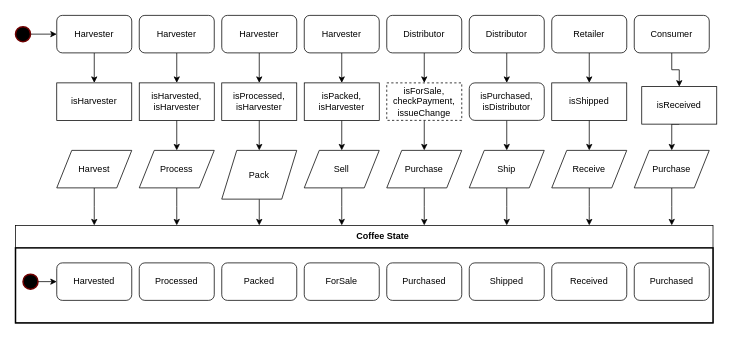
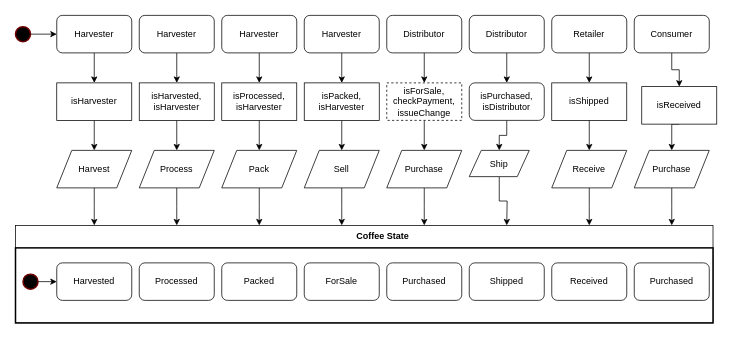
+ <mxCell id="28" style="edgeStyle=orthogonalEdgeStyle;rounded=0;orthogonalLoop=1;jettySize=auto;html=1;exitX=0.5;exitY=1;exitDx=0;exitDy=0;entryX=0.5;entryY=0;entryDx=0;entryDy=0;" edge="1" parent="1" source="29" target="45"><mxGeometry relative="1" as="geometry" /></mxCell>
- <mxCell id="55" value="Ship" style="shape=parallelogram;perimeter=parallelogramPerimeter;whiteSpace=wrap;html=1;" vertex="1" parent="1"><mxGeometry x="625" y="200" width="100" height="50" as="geometry" /></mxCell>
+ <mxCell id="55" value="Ship" style="shape=parallelogram;perimeter=parallelogramPerimeter;whiteSpace=wrap;html=1;" vertex="1" parent="1"><mxGeometry x="625" y="200" width="80" height="35" as="geometry" /></mxCell>
- <mxCell id="49" value="Pack" style="shape=parallelogram;perimeter=parallelogramPerimeter;whiteSpace=wrap;html=1;" vertex="1" parent="1"><mxGeometry x="295" y="200" width="100" height="65" as="geometry" /></mxCell>
+ <mxCell id="49" value="Pack" style="shape=parallelogram;perimeter=parallelogramPerimeter;whiteSpace=wrap;html=1;" vertex="1" parent="1"><mxGeometry x="295" y="200" width="100" height="50" as="geometry" /></mxCell>
